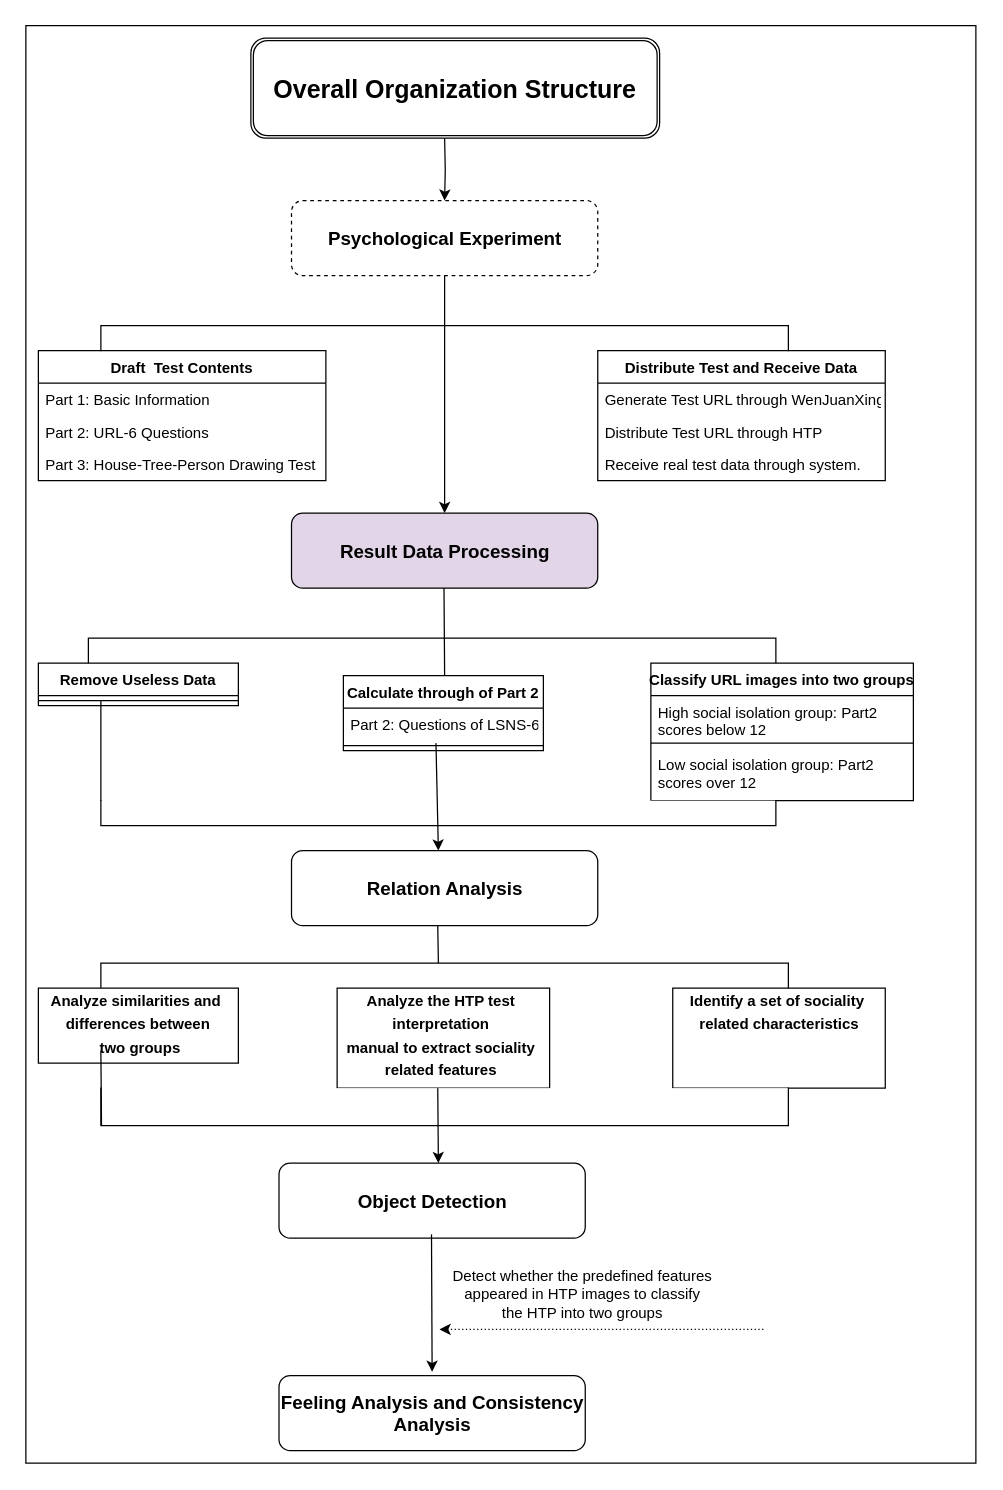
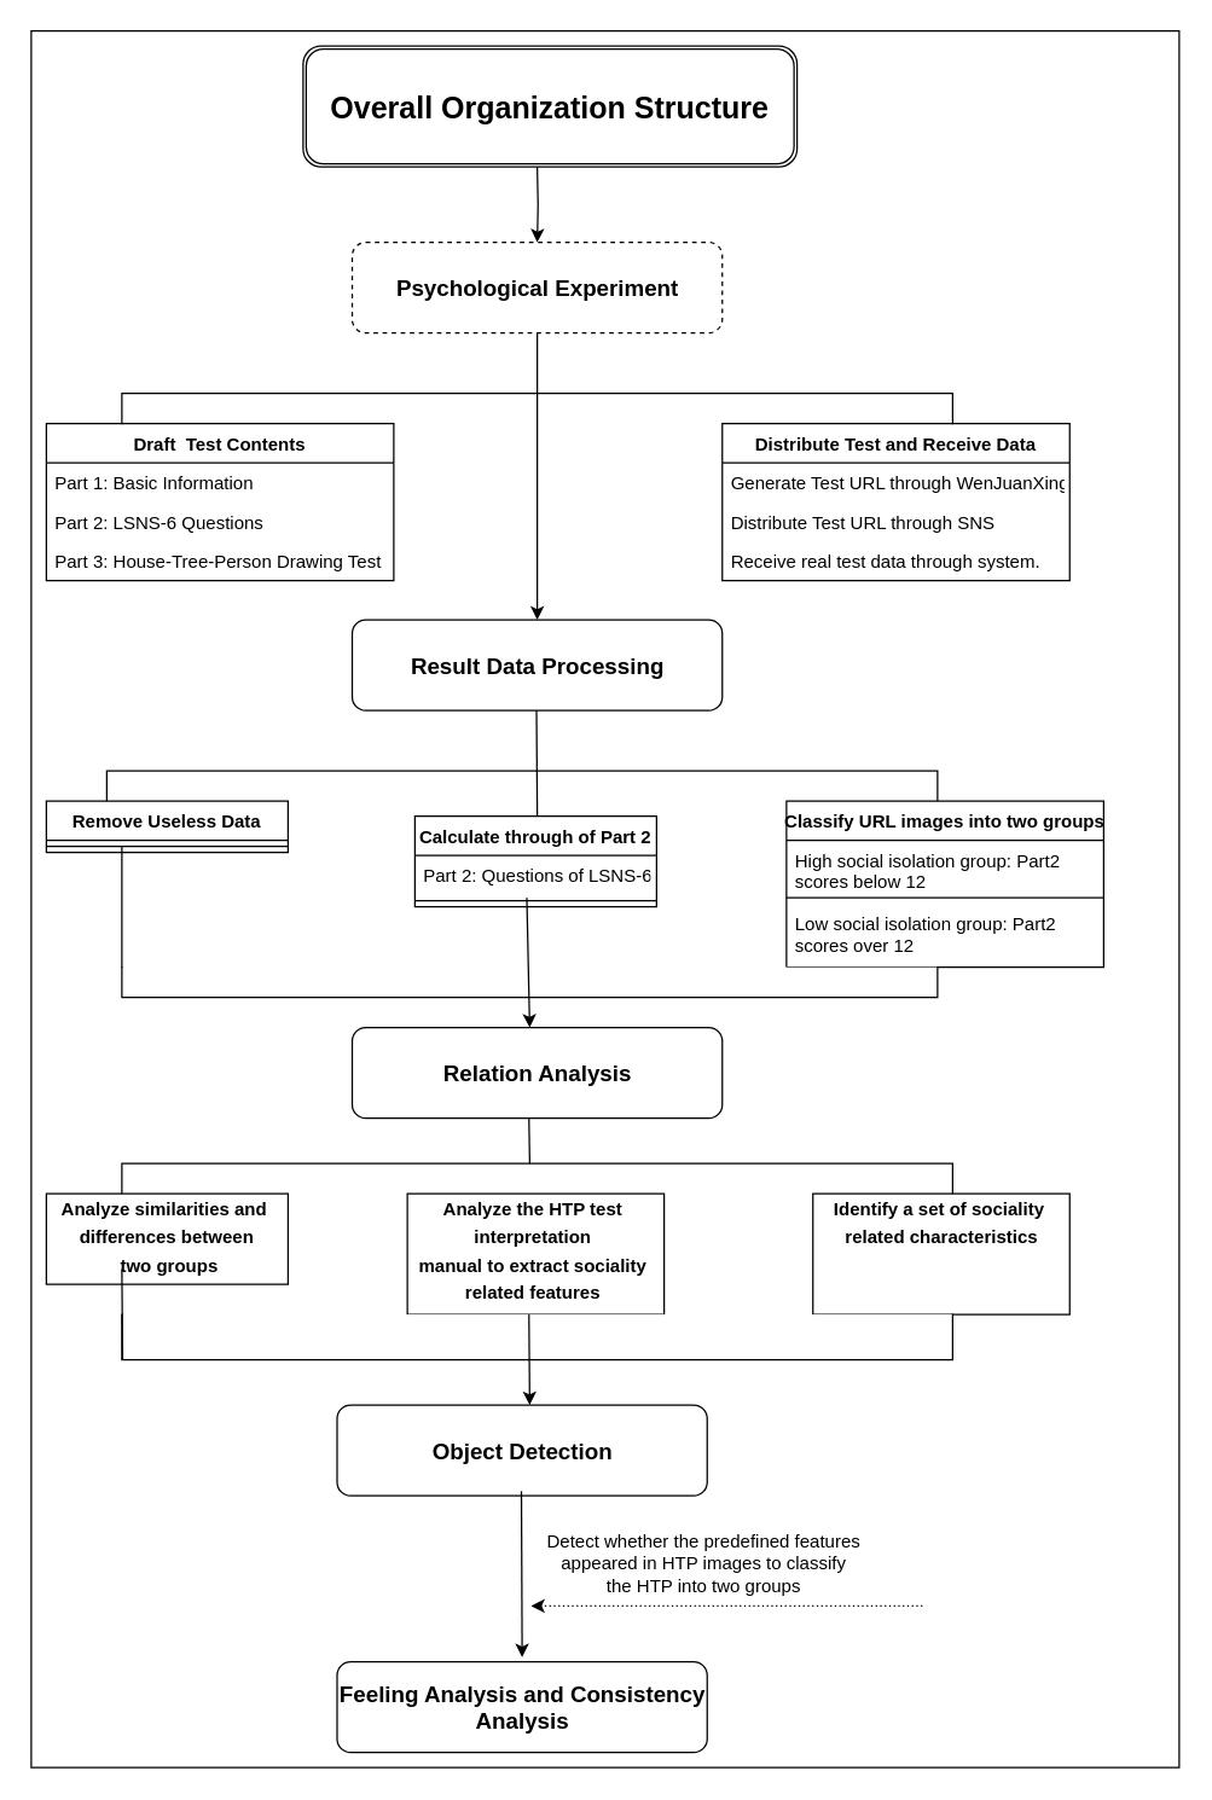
- <mxCell id="10" value="Part 2: URL-6 Questions" style="text;strokeColor=none;fillColor=none;align=left;verticalAlign=top;spacingLeft=4;spacingRight=4;overflow=hidden;rotatable=0;points=[[0,0.5],[1,0.5]];portConstraint=eastwest;" vertex="1" parent="8"><mxGeometry y="52" width="230" height="26" as="geometry" /></mxCell>
+ <mxCell id="10" value="Part 2: LSNS-6 Questions" style="text;strokeColor=none;fillColor=none;align=left;verticalAlign=top;spacingLeft=4;spacingRight=4;overflow=hidden;rotatable=0;points=[[0,0.5],[1,0.5]];portConstraint=eastwest;" vertex="1" parent="8"><mxGeometry y="52" width="230" height="26" as="geometry" /></mxCell>
- <mxCell id="15" value="Distribute Test URL through HTP" style="text;strokeColor=none;fillColor=none;align=left;verticalAlign=top;spacingLeft=4;spacingRight=4;overflow=hidden;rotatable=0;points=[[0,0.5],[1,0.5]];portConstraint=eastwest;" vertex="1" parent="13"><mxGeometry y="52" width="230" height="26" as="geometry" /></mxCell>
+ <mxCell id="15" value="Distribute Test URL through SNS" style="text;strokeColor=none;fillColor=none;align=left;verticalAlign=top;spacingLeft=4;spacingRight=4;overflow=hidden;rotatable=0;points=[[0,0.5],[1,0.5]];portConstraint=eastwest;" vertex="1" parent="13"><mxGeometry y="52" width="230" height="26" as="geometry" /></mxCell>
- <mxCell id="17" value="&lt;font style=&quot;font-size: 15px&quot;&gt;&lt;b&gt;Result Data Processing&lt;/b&gt;&lt;/font&gt;" style="rounded=1;whiteSpace=wrap;html=1;fillColor=#e1d5e7;" vertex="1" parent="1"><mxGeometry x="232.5" y="410" width="245" height="60" as="geometry" /></mxCell>
+ <mxCell id="17" value="&lt;font style=&quot;font-size: 15px&quot;&gt;&lt;b&gt;Result Data Processing&lt;/b&gt;&lt;/font&gt;" style="rounded=1;whiteSpace=wrap;html=1;" vertex="1" parent="1"><mxGeometry x="232.5" y="410" width="245" height="60" as="geometry" /></mxCell>
